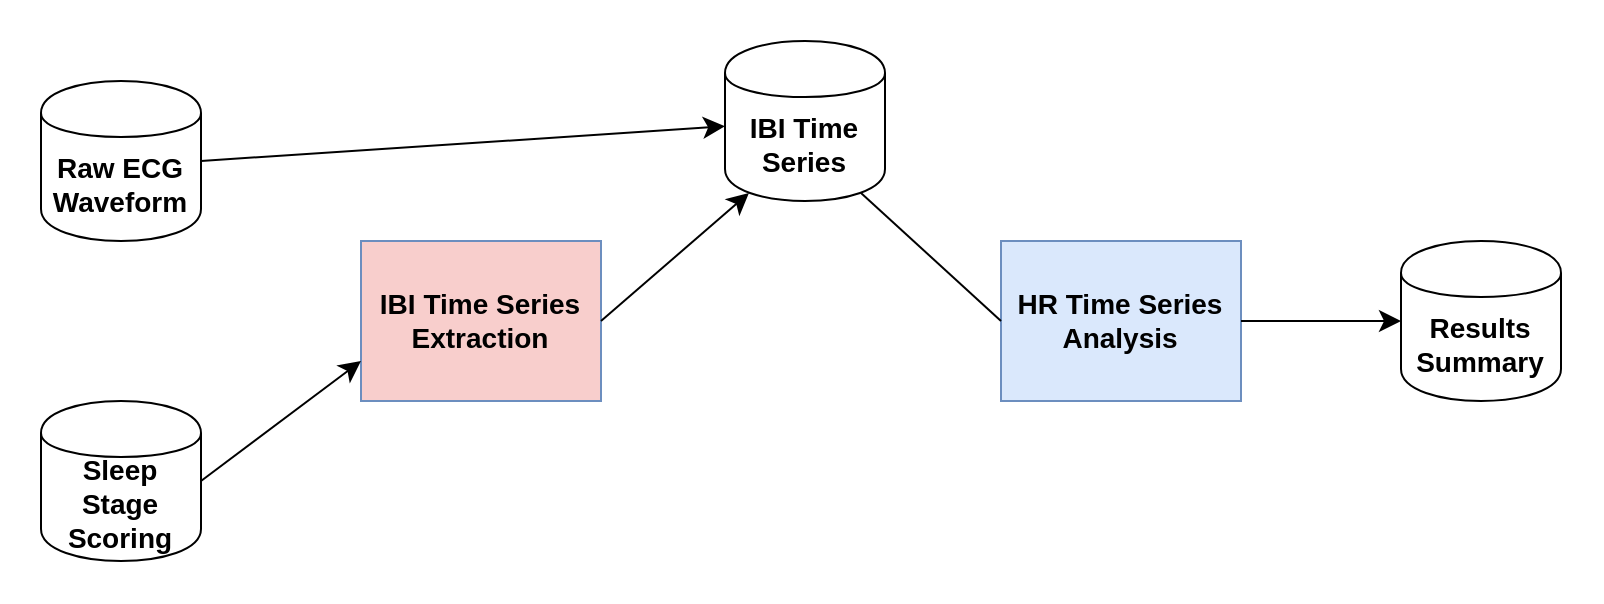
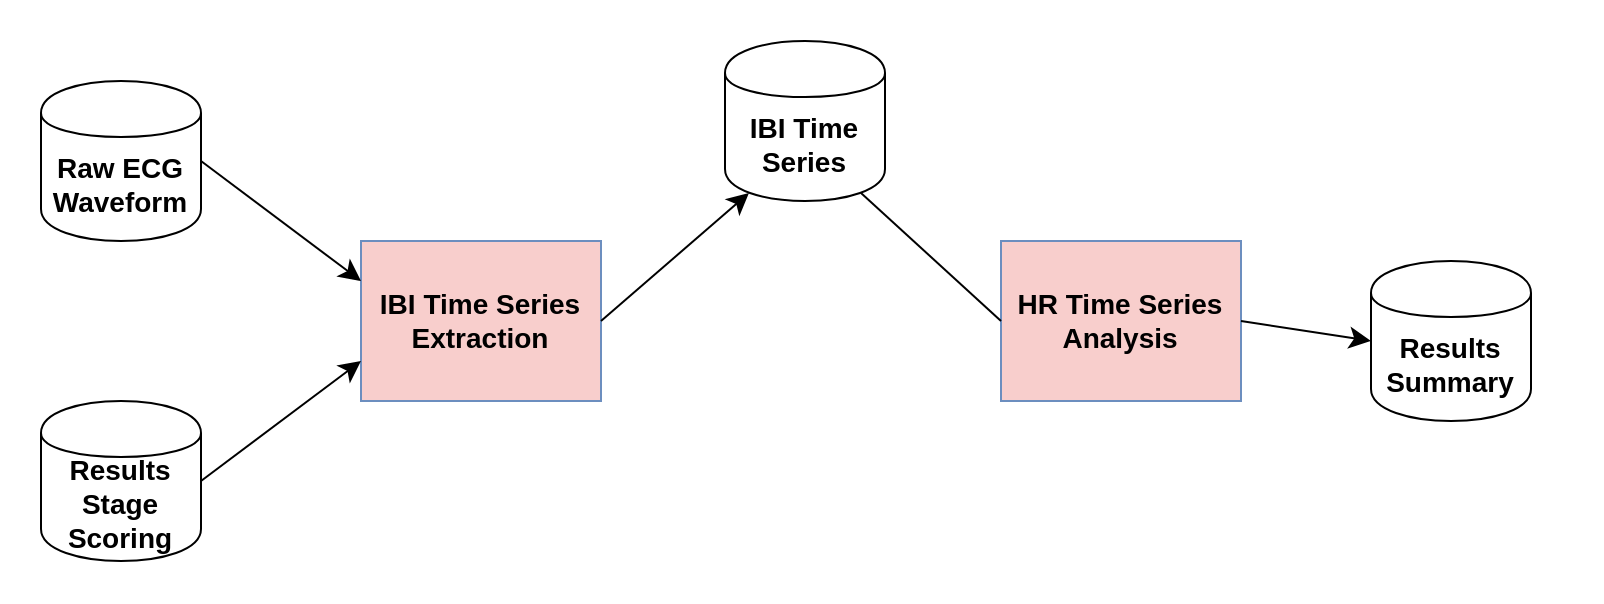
- <mxCell id="7" value="" style="endArrow=classic;html=1;exitX=1;exitY=0.5;exitDx=0;exitDy=0;endSize=8;" edge="1" parent="1" source="4" target="6"><mxGeometry width="50" height="50" relative="1" as="geometry"><mxPoint x="340" y="320" as="sourcePoint" /><mxPoint x="390" y="270" as="targetPoint" /></mxGeometry></mxCell>
+ <mxCell id="7" value="" style="endArrow=classic;html=1;exitX=1;exitY=0.5;exitDx=0;exitDy=0;entryX=0;entryY=0.25;entryDx=0;entryDy=0;endSize=8;" edge="1" parent="1" source="4" target="2"><mxGeometry width="50" height="50" relative="1" as="geometry"><mxPoint x="340" y="320" as="sourcePoint" /><mxPoint x="390" y="270" as="targetPoint" /></mxGeometry></mxCell>
- <mxCell id="3" value="&lt;font style=&quot;font-size: 14px&quot;&gt;&lt;b&gt;HR Time Series Analysis&lt;/b&gt;&lt;/font&gt;" style="rounded=0;whiteSpace=wrap;html=1;fillColor=#dae8fc;strokeColor=#6c8ebf;" vertex="1" parent="1"><mxGeometry x="500" y="120" width="120" height="80" as="geometry" /></mxCell>
+ <mxCell id="3" value="&lt;font style=&quot;font-size: 14px&quot;&gt;&lt;b&gt;HR Time Series Analysis&lt;/b&gt;&lt;/font&gt;" style="rounded=0;whiteSpace=wrap;html=1;fillColor=#f8cecc;strokeColor=#6c8ebf;" vertex="1" parent="1"><mxGeometry x="500" y="120" width="120" height="80" as="geometry" /></mxCell>
- <mxCell id="11" value="&lt;span style=&quot;font-size: 14px&quot;&gt;&lt;b&gt;Results Summary&lt;/b&gt;&lt;/span&gt;" style="shape=cylinder;whiteSpace=wrap;html=1;boundedLbl=1;backgroundOutline=1;" vertex="1" parent="1"><mxGeometry x="700" y="120" width="80" height="80" as="geometry" /></mxCell>
+ <mxCell id="11" value="&lt;span style=&quot;font-size: 14px&quot;&gt;&lt;b&gt;Results Summary&lt;/b&gt;&lt;/span&gt;" style="shape=cylinder;whiteSpace=wrap;html=1;boundedLbl=1;backgroundOutline=1;" vertex="1" parent="1"><mxGeometry x="685" y="130" width="80" height="80" as="geometry" /></mxCell>
- <mxCell id="5" value="&lt;font style=&quot;font-size: 14px&quot;&gt;&lt;b&gt;Sleep &lt;br&gt;Stage&lt;br&gt;Scoring&lt;/b&gt;&lt;/font&gt;" style="shape=cylinder;whiteSpace=wrap;html=1;boundedLbl=1;backgroundOutline=1;" vertex="1" parent="1"><mxGeometry x="20" y="200" width="80" height="80" as="geometry" /></mxCell>
+ <mxCell id="5" value="&lt;font style=&quot;font-size: 14px&quot;&gt;&lt;b&gt;Results &lt;br&gt;Stage&lt;br&gt;Scoring&lt;/b&gt;&lt;/font&gt;" style="shape=cylinder;whiteSpace=wrap;html=1;boundedLbl=1;backgroundOutline=1;" vertex="1" parent="1"><mxGeometry x="20" y="200" width="80" height="80" as="geometry" /></mxCell>
